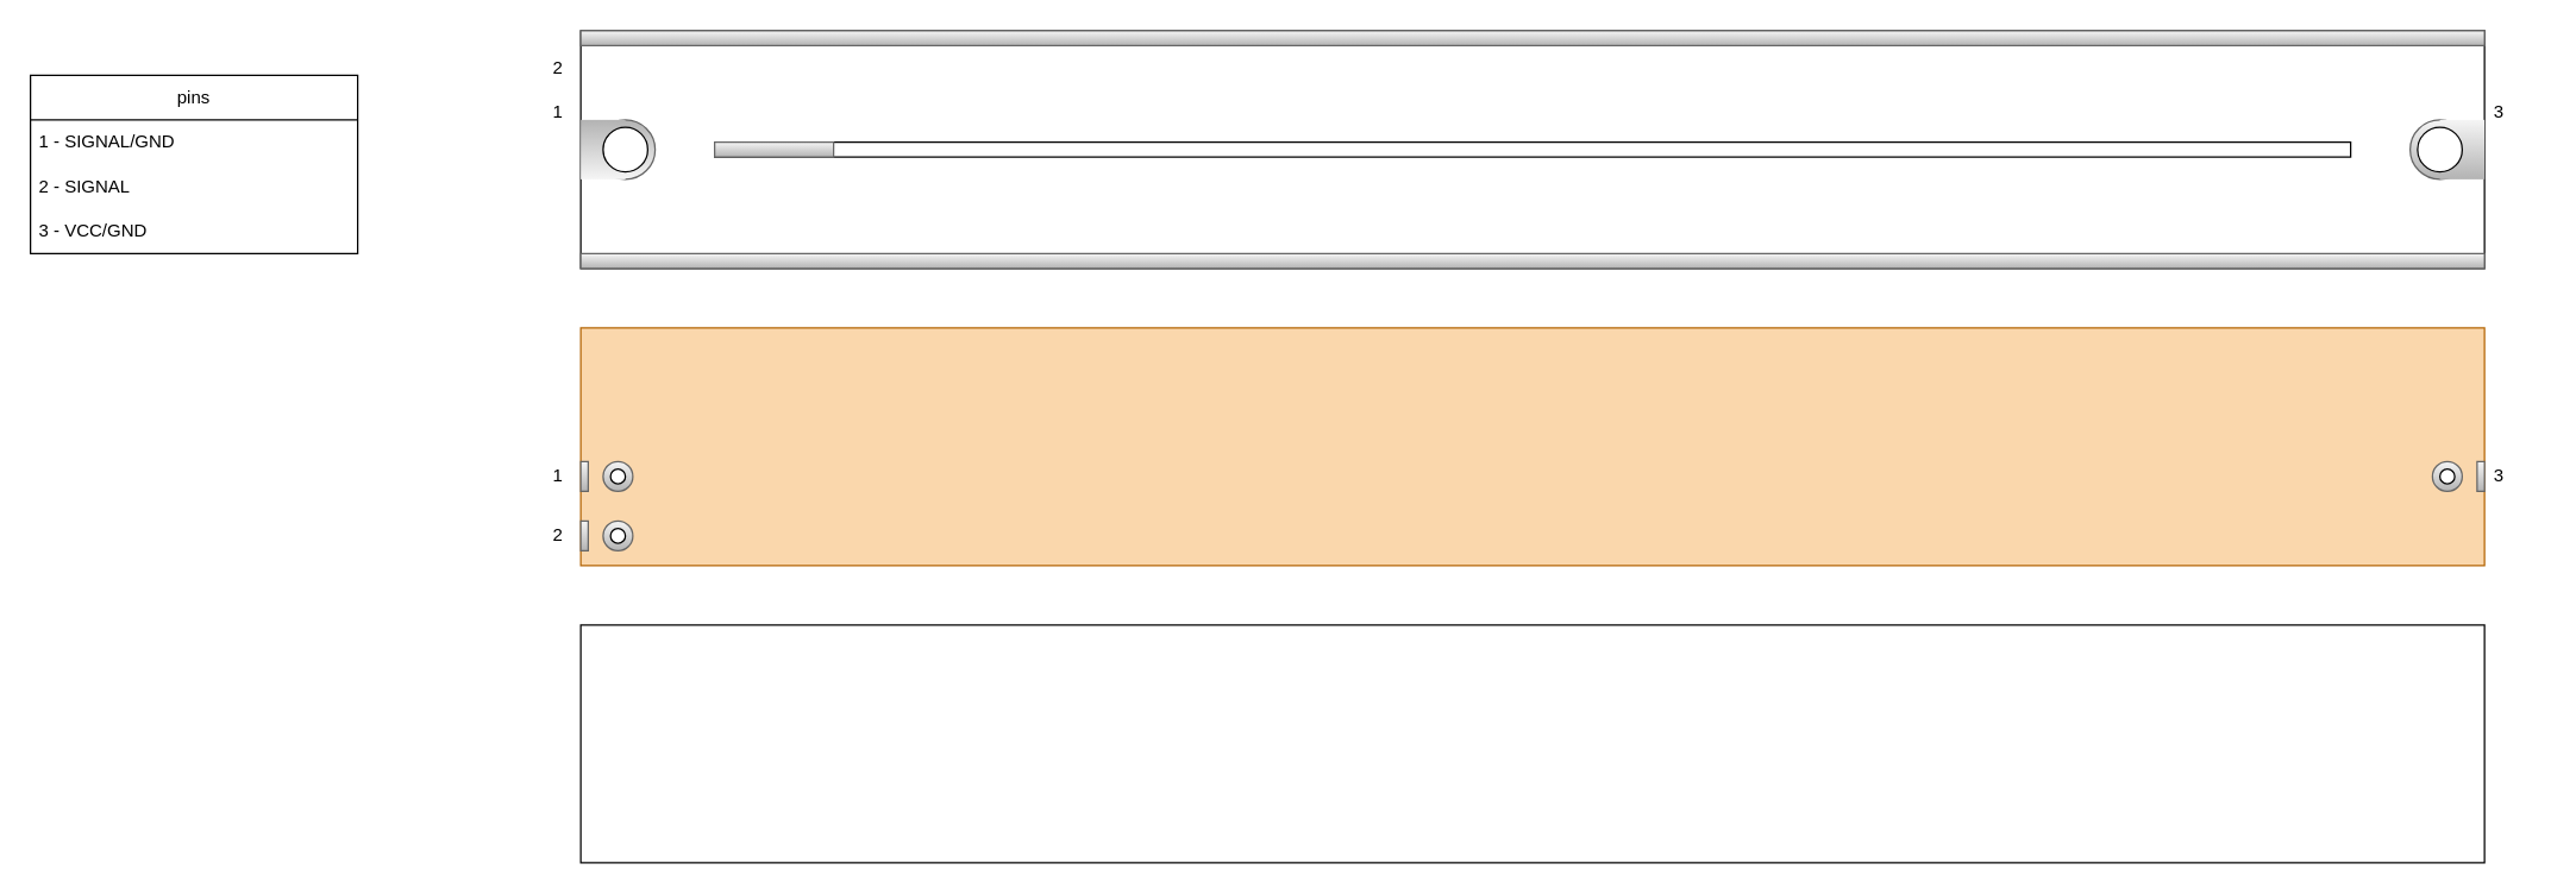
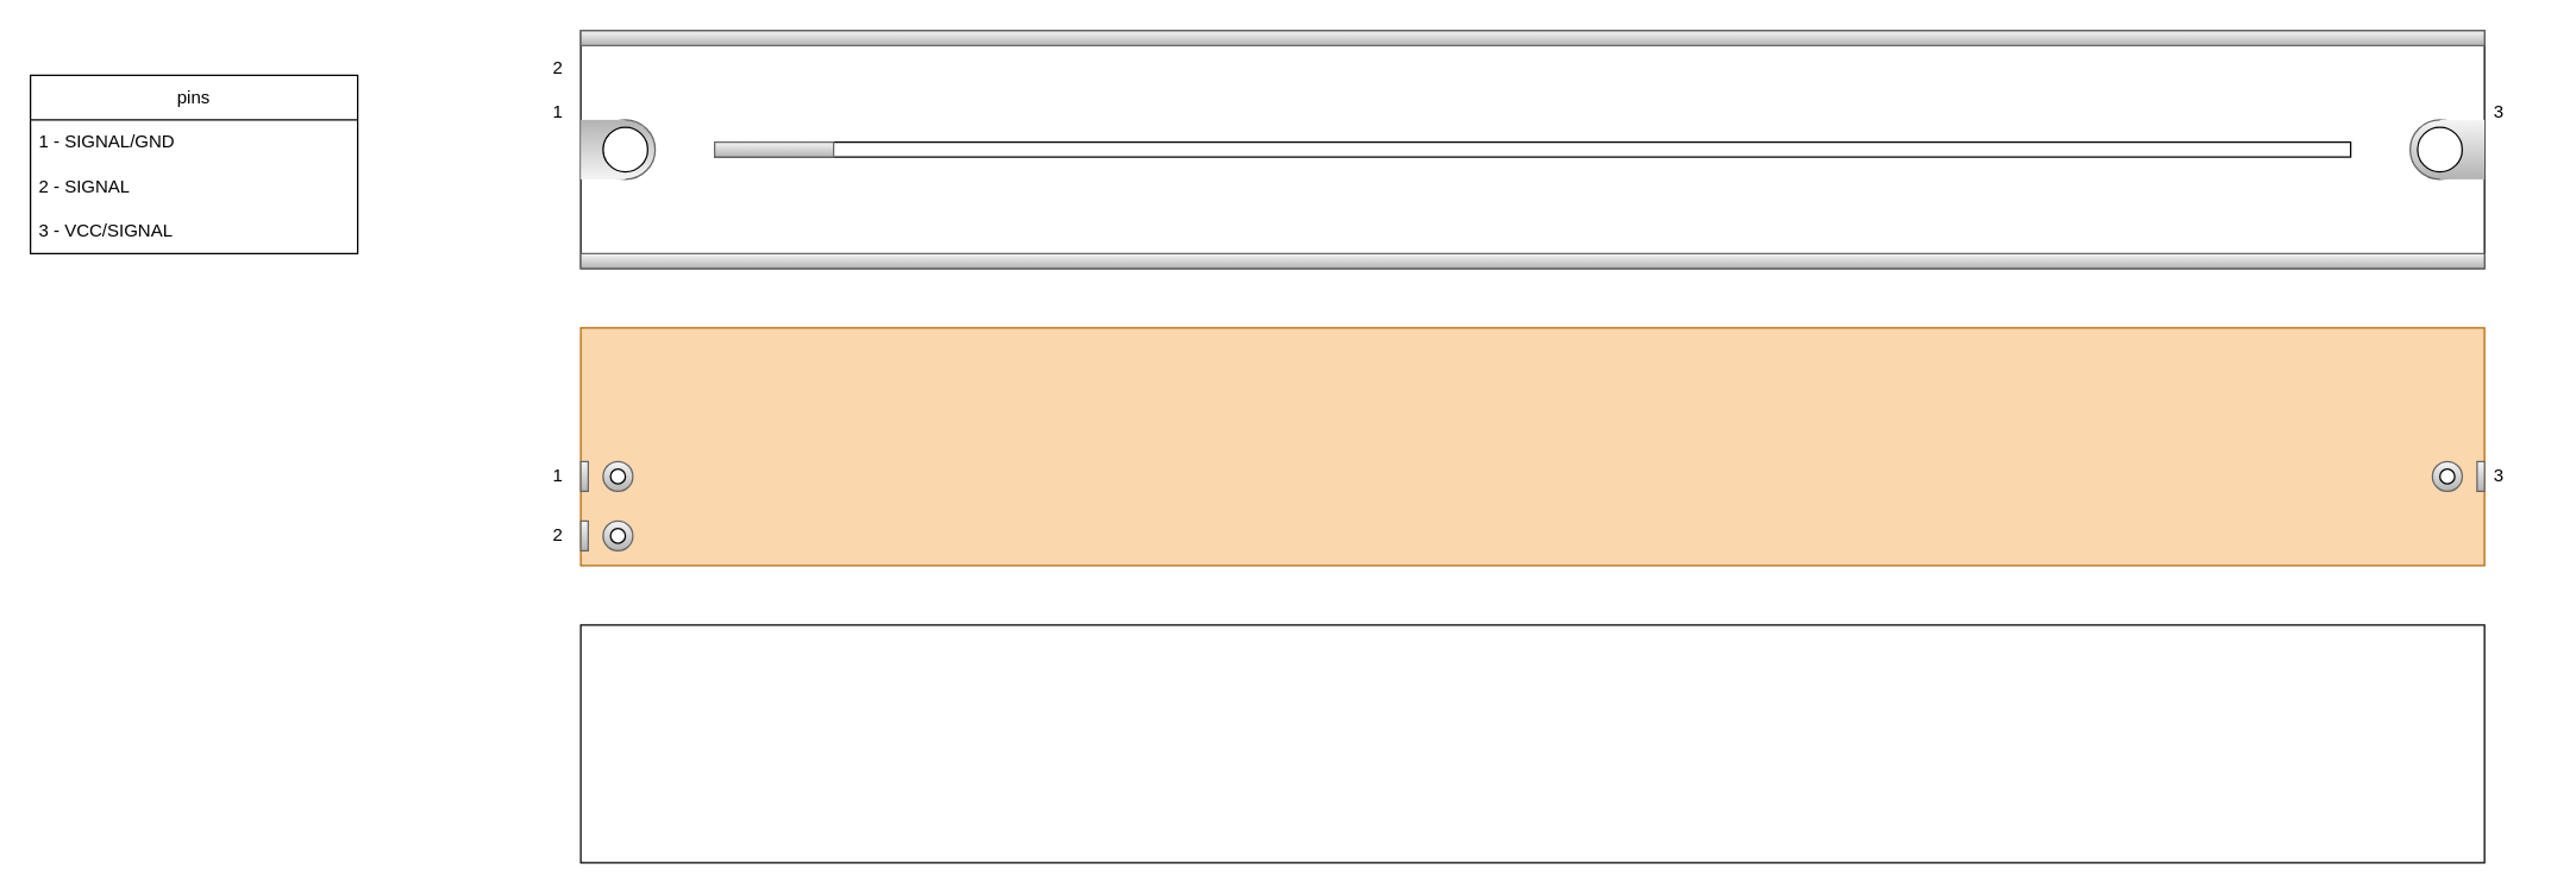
- <mxCell id="5" value="3 - VCC/GND" style="text;strokeColor=none;fillColor=none;align=left;verticalAlign=middle;spacingLeft=4;spacingRight=4;overflow=hidden;points=[[0,0.5],[1,0.5]];portConstraint=eastwest;rotatable=0;whiteSpace=wrap;html=1;" parent="2" vertex="1"><mxGeometry y="90" width="220" height="30" as="geometry" /></mxCell>
+ <mxCell id="5" value="3 - VCC/SIGNAL" style="text;strokeColor=none;fillColor=none;align=left;verticalAlign=middle;spacingLeft=4;spacingRight=4;overflow=hidden;points=[[0,0.5],[1,0.5]];portConstraint=eastwest;rotatable=0;whiteSpace=wrap;html=1;" parent="2" vertex="1"><mxGeometry y="90" width="220" height="30" as="geometry" /></mxCell>
